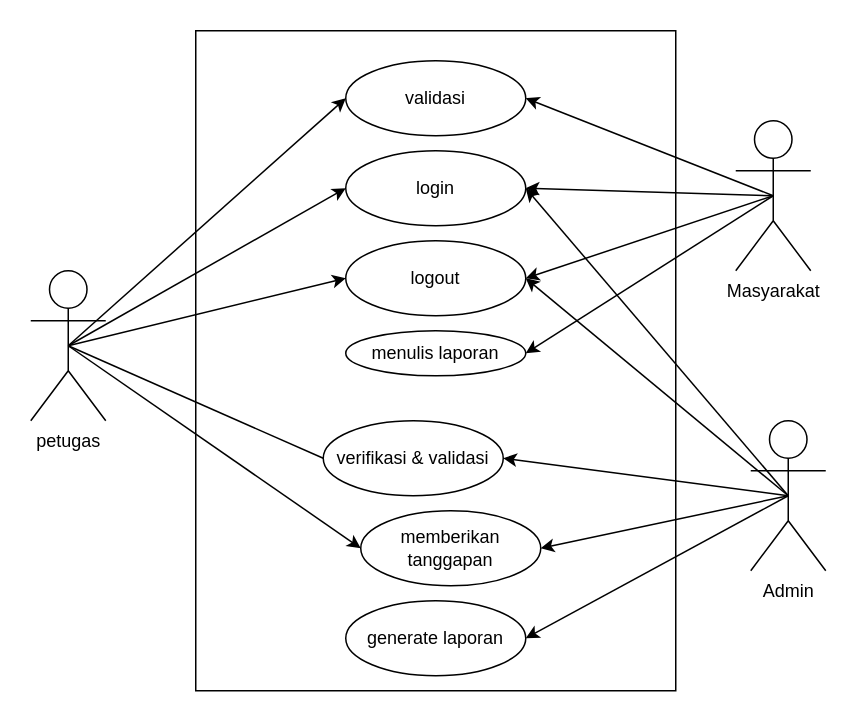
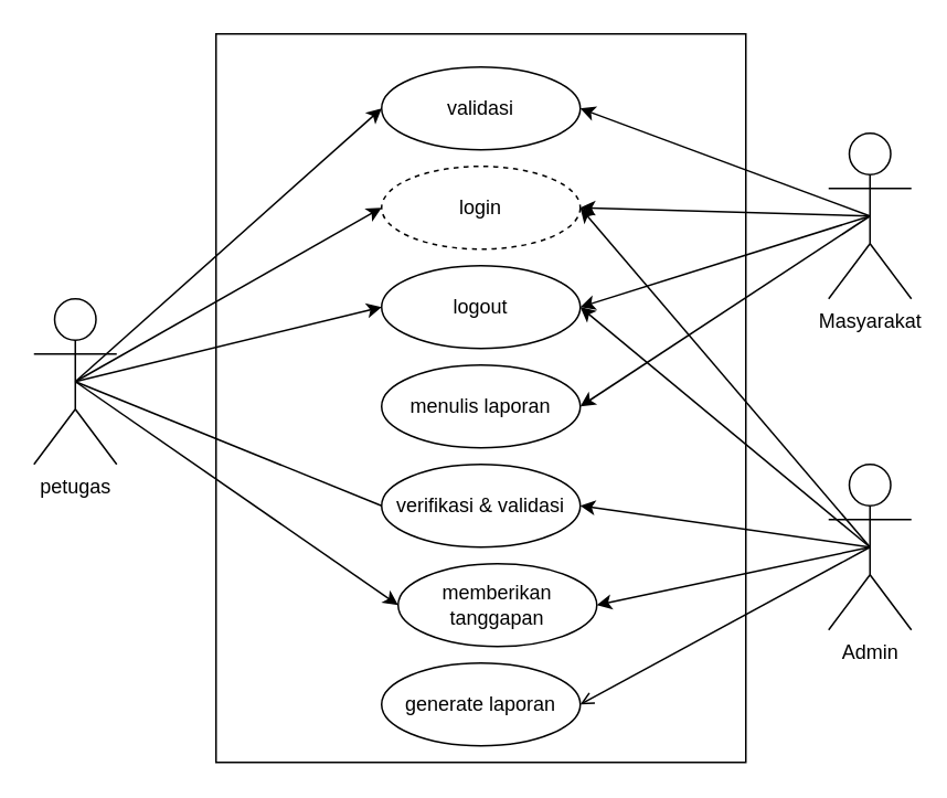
- <mxCell id="22" value="login" style="ellipse;whiteSpace=wrap;html=1;fillColor=none;" parent="1" vertex="1"><mxGeometry x="230" y="100" width="120" height="50" as="geometry" /></mxCell>
+ <mxCell id="22" value="login" style="ellipse;whiteSpace=wrap;html=1;fillColor=none;dashed=1;" parent="1" vertex="1"><mxGeometry x="230" y="100" width="120" height="50" as="geometry" /></mxCell>
- <mxCell id="19" value="Masyarakat" style="shape=umlActor;verticalLabelPosition=bottom;verticalAlign=top;html=1;outlineConnect=0;fillColor=none;" parent="1" vertex="1"><mxGeometry x="490" y="80" width="50" height="100" as="geometry" /></mxCell>
+ <mxCell id="19" value="Masyarakat" style="shape=umlActor;verticalLabelPosition=bottom;verticalAlign=top;html=1;outlineConnect=0;fillColor=none;" parent="1" vertex="1"><mxGeometry x="500" y="80" width="50" height="100" as="geometry" /></mxCell>
- <mxCell id="24" value="menulis laporan" style="ellipse;whiteSpace=wrap;html=1;fillColor=none;" parent="1" vertex="1"><mxGeometry x="230" y="220" width="120" height="30" as="geometry" /></mxCell>
+ <mxCell id="24" value="menulis laporan" style="ellipse;whiteSpace=wrap;html=1;fillColor=none;" parent="1" vertex="1"><mxGeometry x="230" y="220" width="120" height="50" as="geometry" /></mxCell>
- <mxCell id="23" value="verifikasi &amp;amp; validasi" style="ellipse;whiteSpace=wrap;html=1;fillColor=none;" parent="1" vertex="1"><mxGeometry x="215" y="280" width="120" height="50" as="geometry" /></mxCell>
+ <mxCell id="23" value="verifikasi &amp;amp; validasi" style="ellipse;whiteSpace=wrap;html=1;fillColor=none;" parent="1" vertex="1"><mxGeometry x="230" y="280" width="120" height="50" as="geometry" /></mxCell>
- <mxCell id="7" style="rounded=0;orthogonalLoop=1;jettySize=auto;html=1;exitX=0.5;exitY=0.5;exitDx=0;exitDy=0;exitPerimeter=0;entryX=1;entryY=0.5;entryDx=0;entryDy=0;" parent="1" source="8" target="26" edge="1"><mxGeometry relative="1" as="geometry" /></mxCell>
+ <mxCell id="7" style="rounded=0;orthogonalLoop=1;jettySize=auto;html=1;exitX=0.5;exitY=0.5;exitDx=0;exitDy=0;exitPerimeter=0;entryX=1;entryY=0.5;entryDx=0;entryDy=0;endArrow=open;" parent="1" source="8" target="26" edge="1"><mxGeometry relative="1" as="geometry" /></mxCell>
